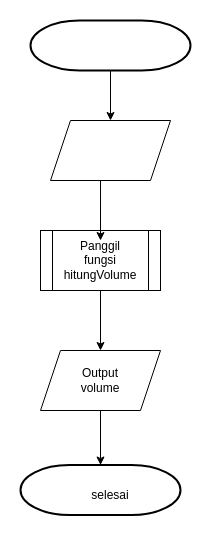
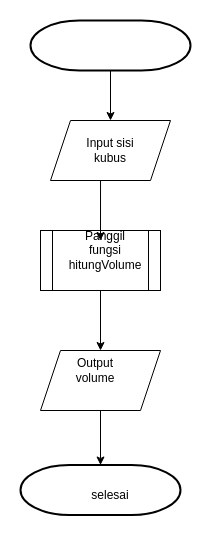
+ <mxCell id="11" value="Input sisi kubus" style="text;html=1;align=center;verticalAlign=middle;whiteSpace=wrap;rounded=0;" parent="1" vertex="1"><mxGeometry x="80" y="135" width="60" height="30" as="geometry" /></mxCell>
- <mxCell id="12" value="Panggil fungsi hitungVolume" style="text;html=1;align=center;verticalAlign=middle;whiteSpace=wrap;rounded=0;" parent="1" vertex="1"><mxGeometry x="70" y="245" width="60" height="30" as="geometry" /></mxCell>
+ <mxCell id="12" value="Panggil fungsi hitungVolume" style="text;html=1;align=center;verticalAlign=middle;whiteSpace=wrap;rounded=0;" parent="1" vertex="1"><mxGeometry x="75" y="235" width="60" height="30" as="geometry" /></mxCell>
- <mxCell id="13" value="Output volume   " style="text;html=1;align=center;verticalAlign=middle;whiteSpace=wrap;rounded=0;" parent="1" vertex="1"><mxGeometry x="70" y="365" width="60" height="30" as="geometry" /></mxCell>
+ <mxCell id="13" value="Output volume   " style="text;html=1;align=center;verticalAlign=middle;whiteSpace=wrap;rounded=0;" parent="1" vertex="1"><mxGeometry x="65" y="355" width="60" height="30" as="geometry" /></mxCell>
